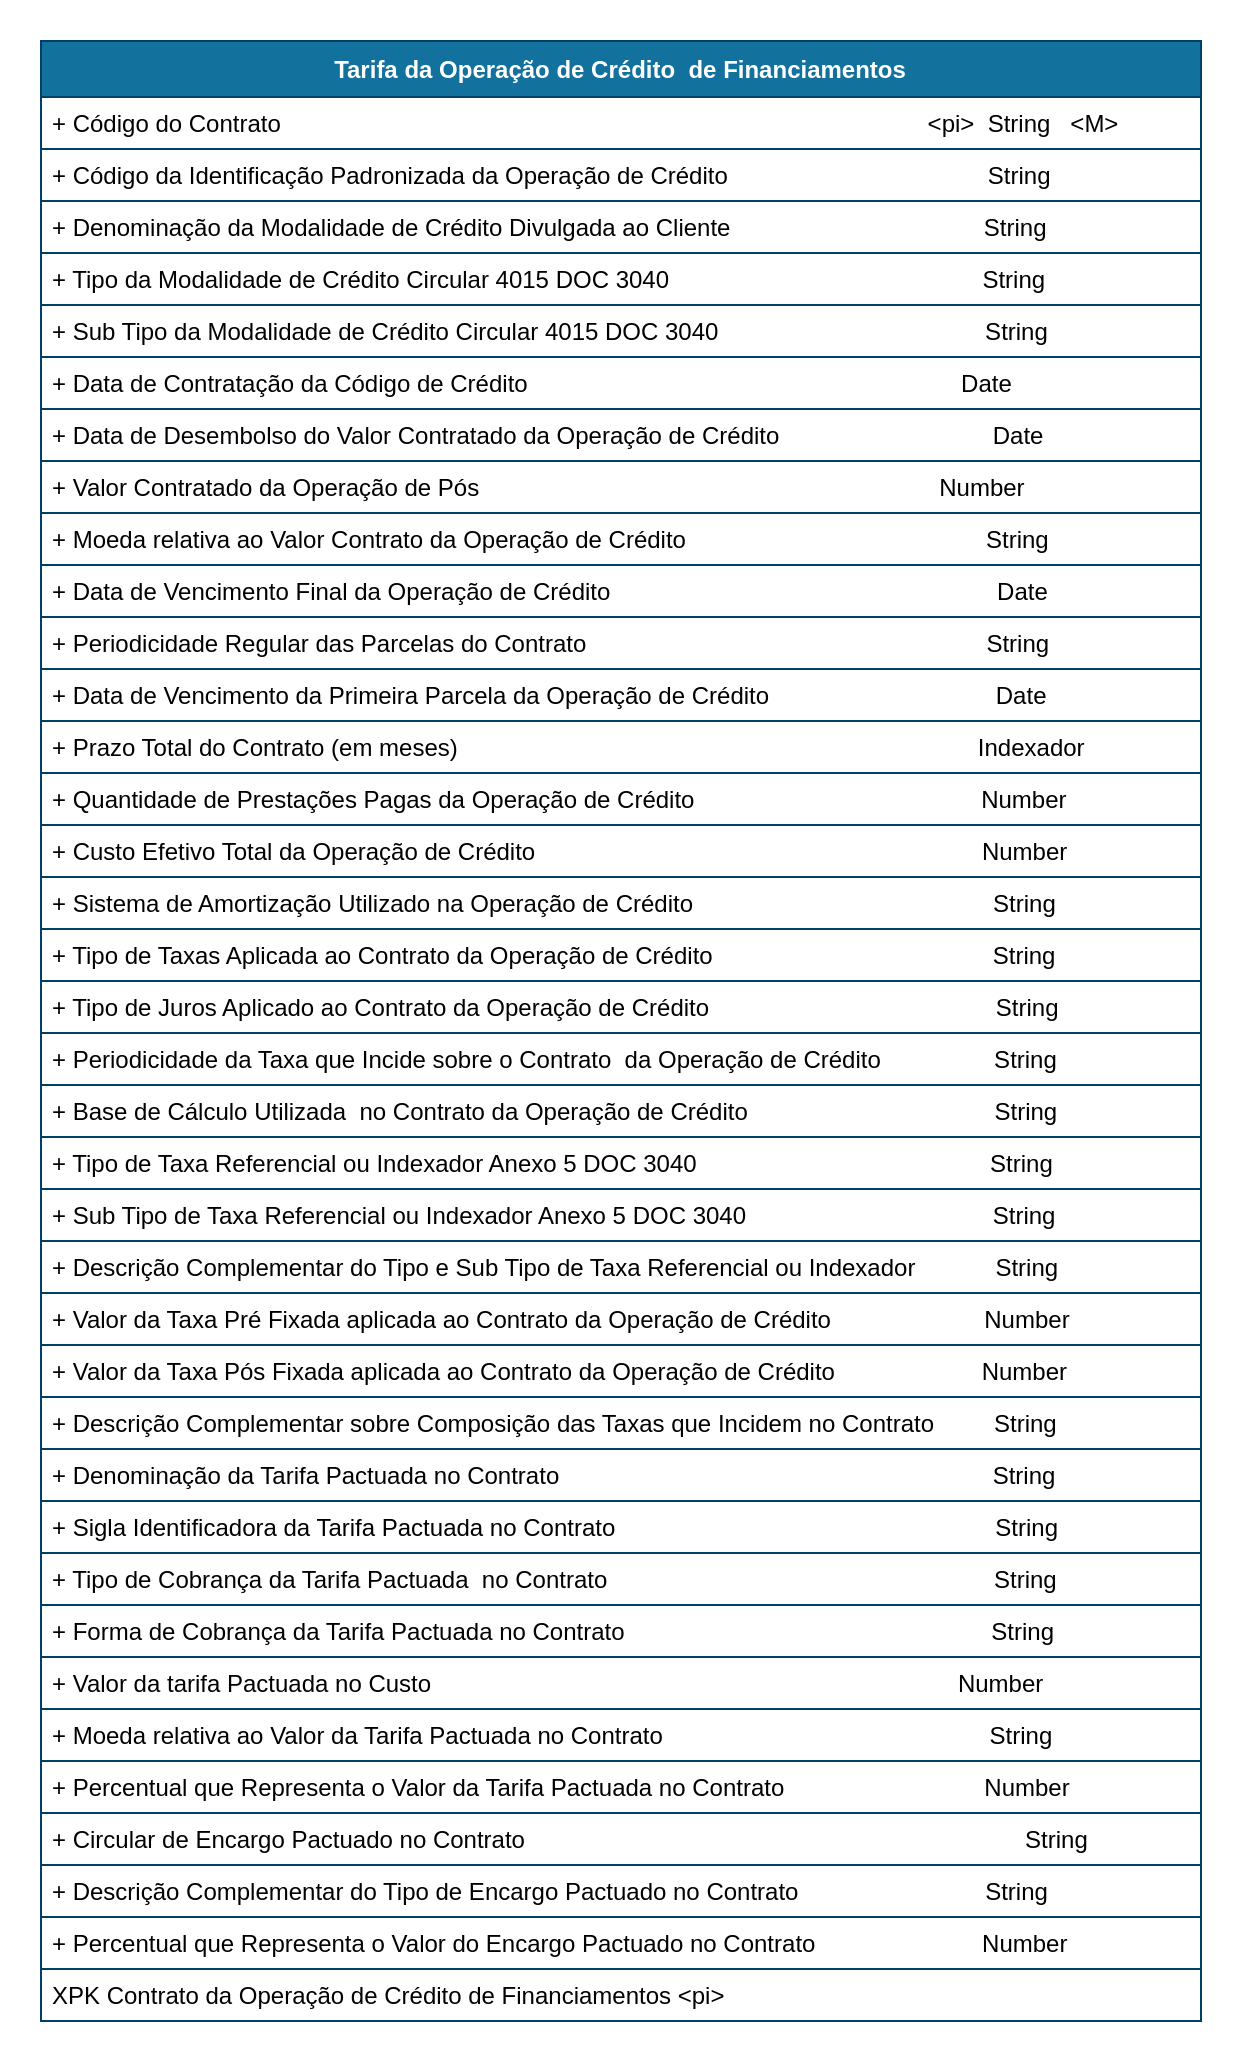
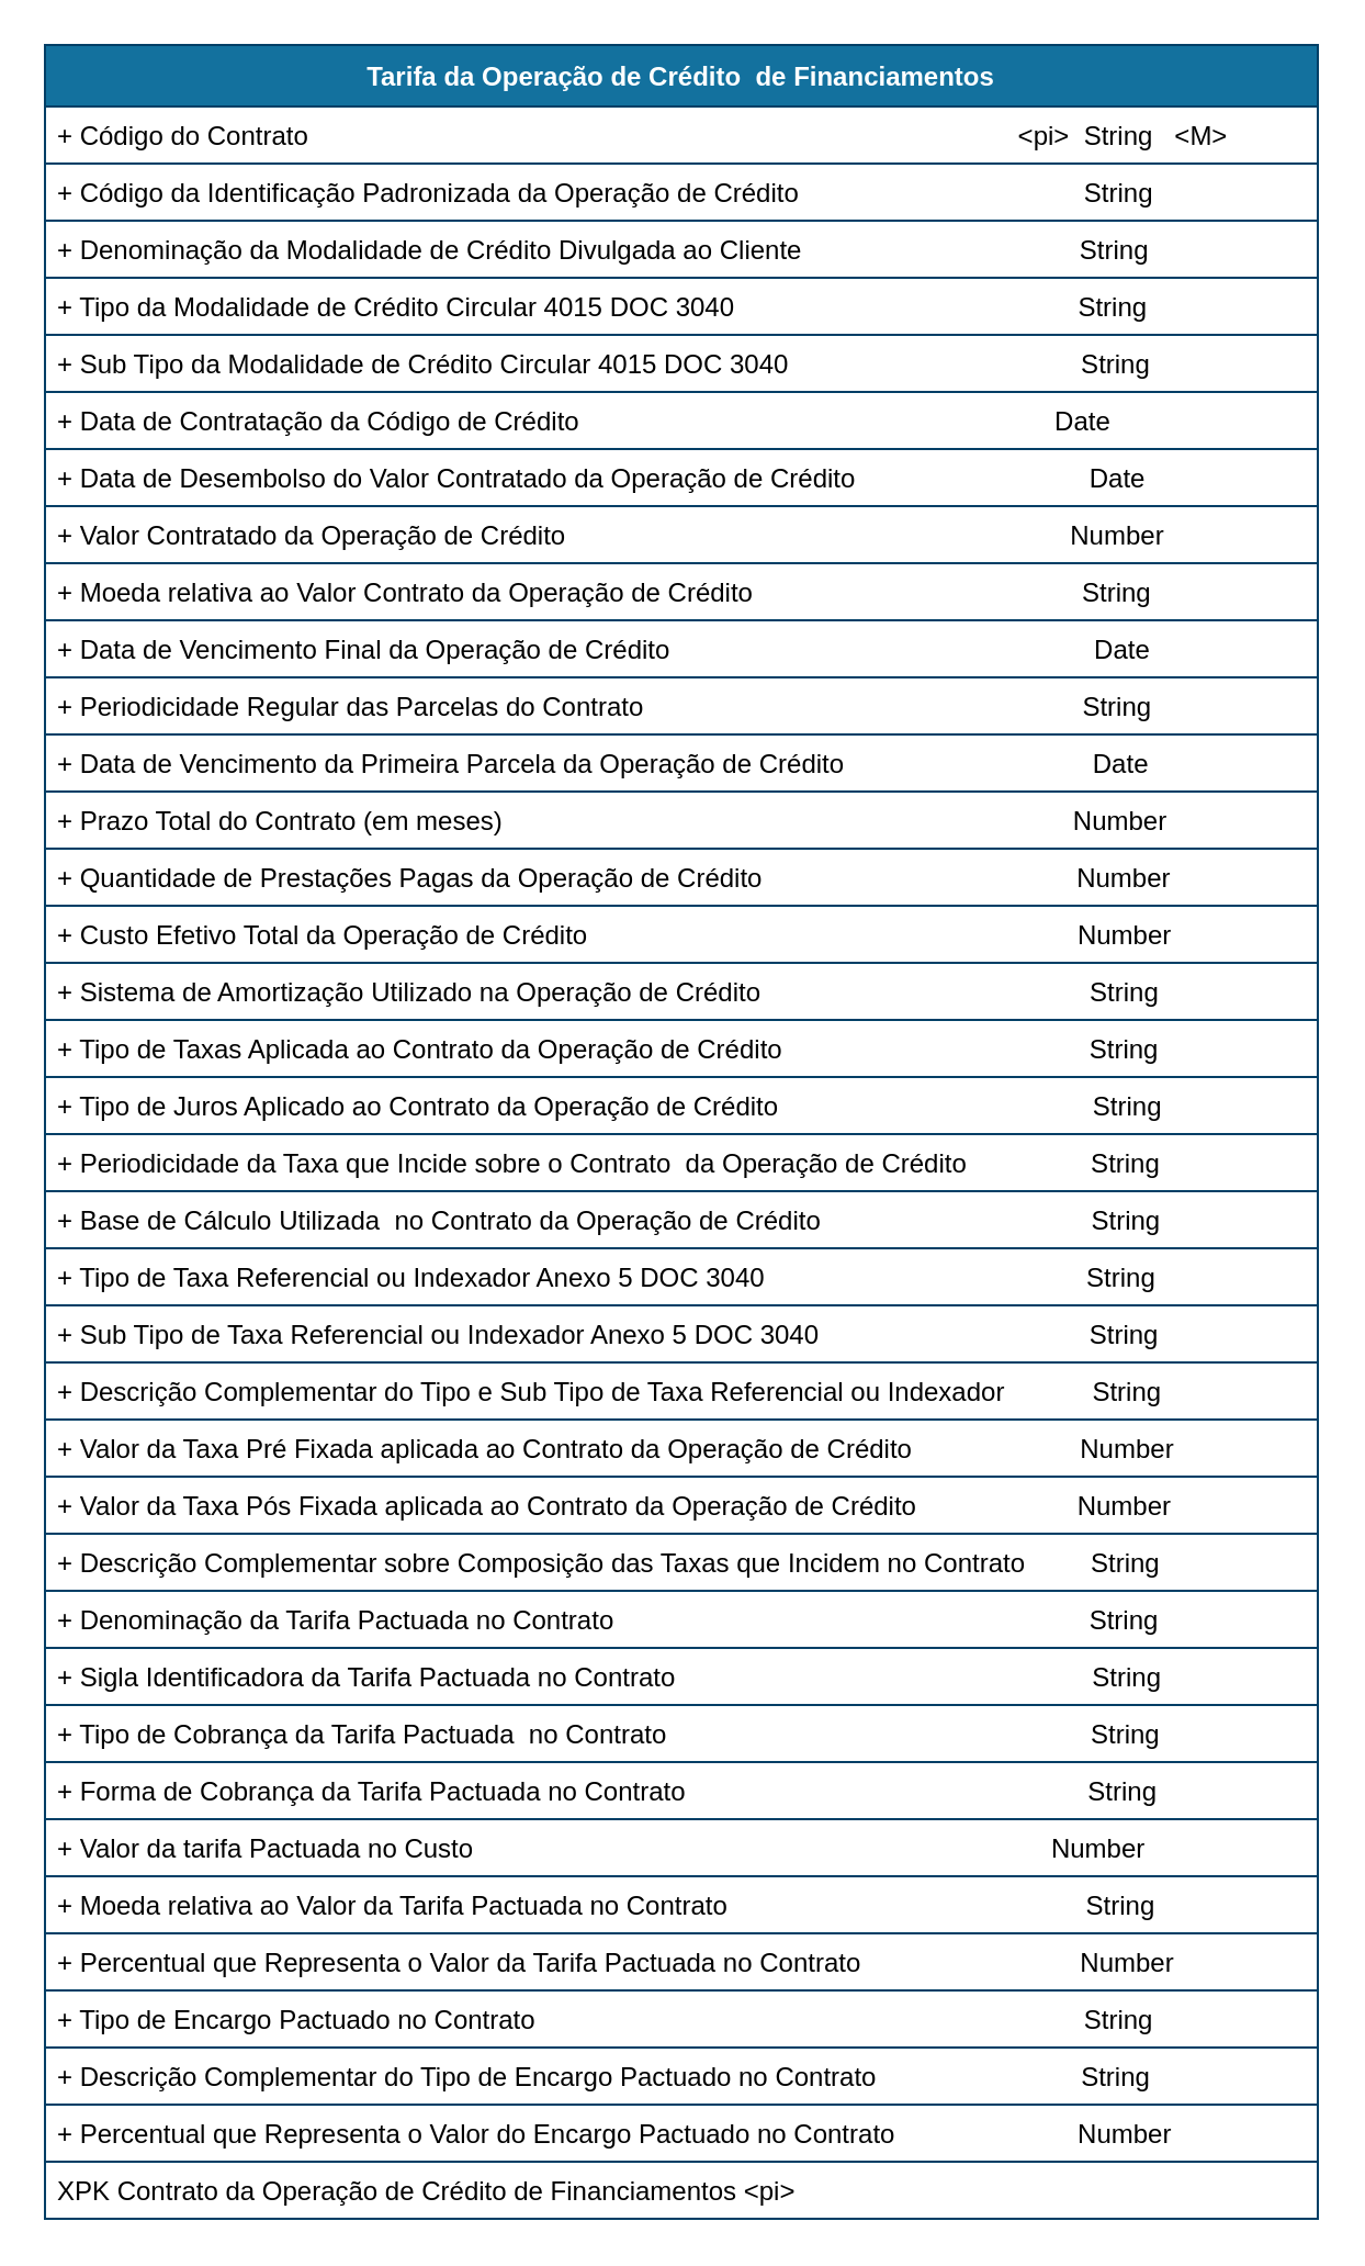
- <mxCell id="10" value="+ Valor Contratado da Operação de Pós                                                                     Number" style="text;fillColor=none;align=left;verticalAlign=top;spacingLeft=4;spacingRight=4;overflow=hidden;rotatable=0;points=[[0,0.5],[1,0.5]];portConstraint=eastwest;strokeColor=#003F66;" parent="2" vertex="1"><mxGeometry y="210" width="580" height="26" as="geometry" /></mxCell>
+ <mxCell id="10" value="+ Valor Contratado da Operação de Crédito                                                                     Number" style="text;fillColor=none;align=left;verticalAlign=top;spacingLeft=4;spacingRight=4;overflow=hidden;rotatable=0;points=[[0,0.5],[1,0.5]];portConstraint=eastwest;strokeColor=#003F66;" parent="2" vertex="1"><mxGeometry y="210" width="580" height="26" as="geometry" /></mxCell>
- <mxCell id="15" value="+ Prazo Total do Contrato (em meses)                                                                              Indexador  " style="text;fillColor=none;align=left;verticalAlign=top;spacingLeft=4;spacingRight=4;overflow=hidden;rotatable=0;points=[[0,0.5],[1,0.5]];portConstraint=eastwest;strokeColor=#003F66;" parent="2" vertex="1"><mxGeometry y="340" width="580" height="26" as="geometry" /></mxCell>
+ <mxCell id="15" value="+ Prazo Total do Contrato (em meses)                                                                              Number  " style="text;fillColor=none;align=left;verticalAlign=top;spacingLeft=4;spacingRight=4;overflow=hidden;rotatable=0;points=[[0,0.5],[1,0.5]];portConstraint=eastwest;strokeColor=#003F66;" parent="2" vertex="1"><mxGeometry y="340" width="580" height="26" as="geometry" /></mxCell>
- <mxCell id="36" value="+ Circular de Encargo Pactuado no Contrato                                                                           String" style="text;fillColor=none;align=left;verticalAlign=top;spacingLeft=4;spacingRight=4;overflow=hidden;rotatable=0;points=[[0,0.5],[1,0.5]];portConstraint=eastwest;strokeColor=#003F66;" parent="2" vertex="1"><mxGeometry y="886" width="580" height="26" as="geometry" /></mxCell>
+ <mxCell id="36" value="+ Tipo de Encargo Pactuado no Contrato                                                                           String" style="text;fillColor=none;align=left;verticalAlign=top;spacingLeft=4;spacingRight=4;overflow=hidden;rotatable=0;points=[[0,0.5],[1,0.5]];portConstraint=eastwest;strokeColor=#003F66;" parent="2" vertex="1"><mxGeometry y="886" width="580" height="26" as="geometry" /></mxCell>
